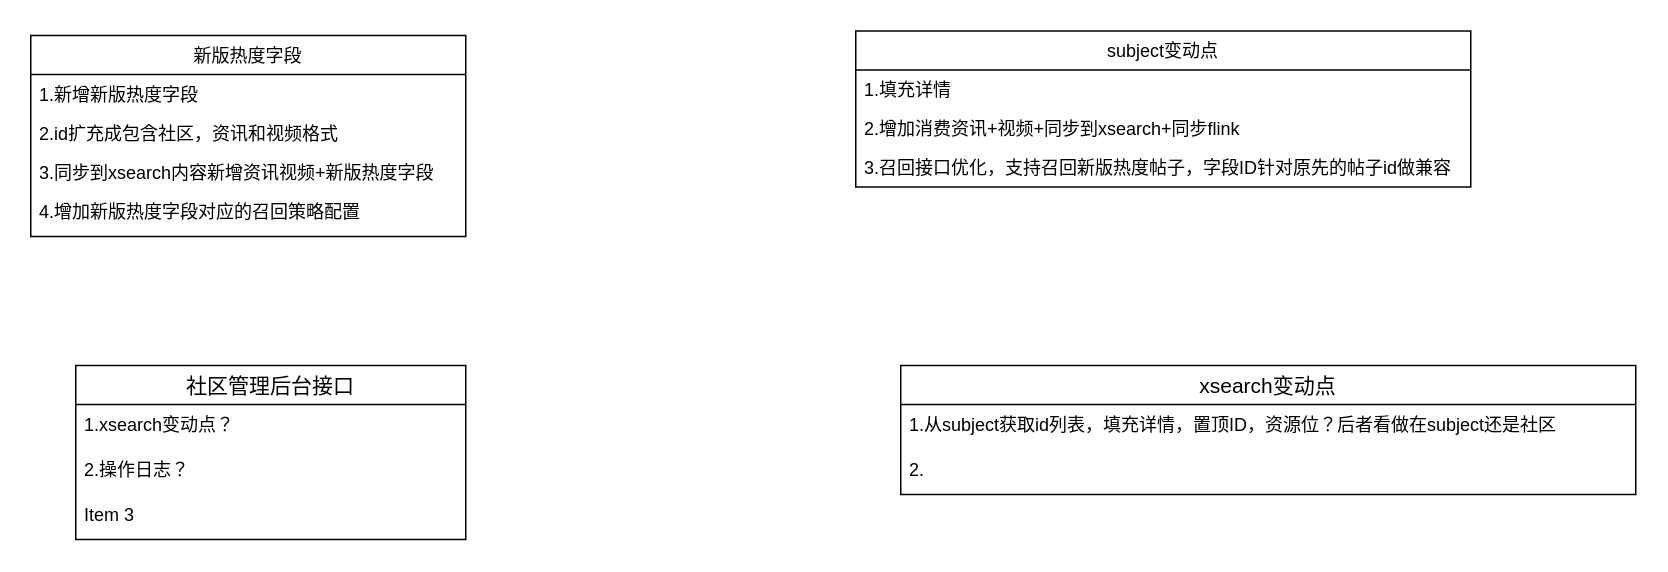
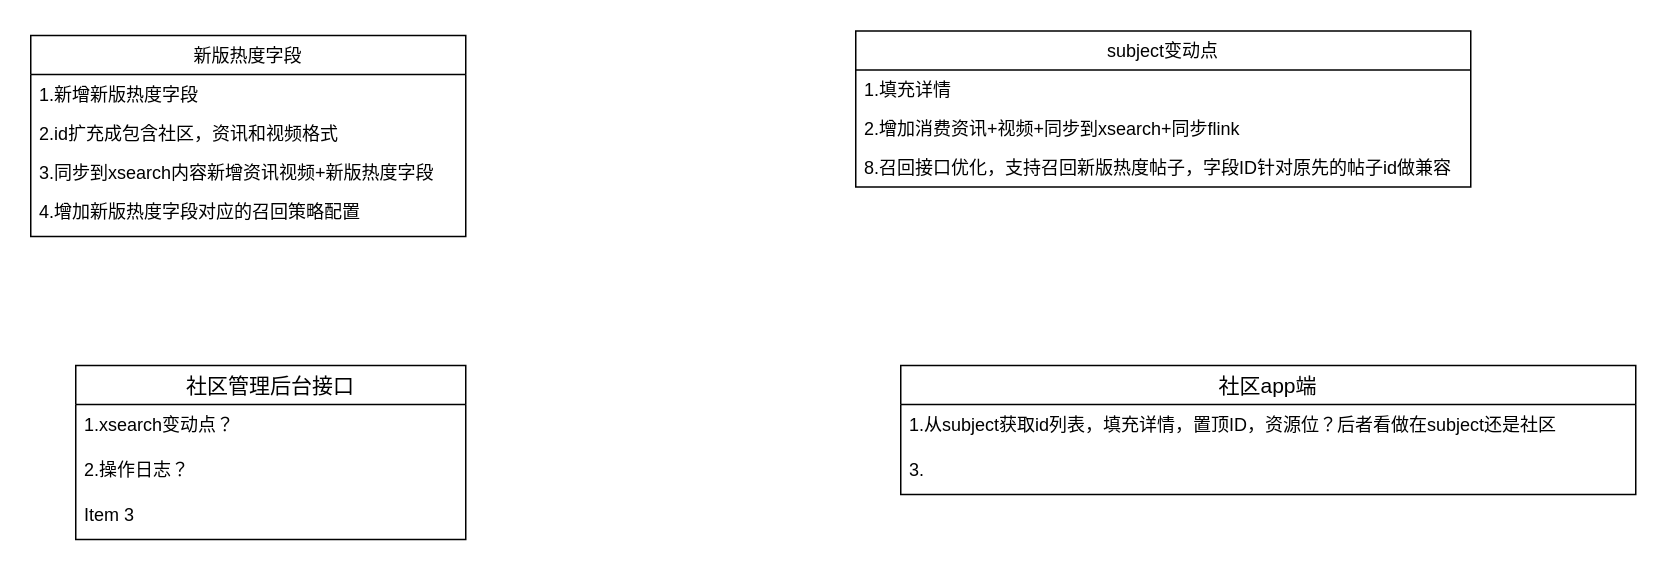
- <mxCell id="10" value="3.召回接口优化，支持召回新版热度帖子，字段ID针对原先的帖子id做兼容" style="text;strokeColor=none;fillColor=none;align=left;verticalAlign=top;spacingLeft=4;spacingRight=4;overflow=hidden;rotatable=0;points=[[0,0.5],[1,0.5]];portConstraint=eastwest;" vertex="1" parent="7"><mxGeometry y="78" width="410" height="26" as="geometry" /></mxCell>
+ <mxCell id="10" value="8.召回接口优化，支持召回新版热度帖子，字段ID针对原先的帖子id做兼容" style="text;strokeColor=none;fillColor=none;align=left;verticalAlign=top;spacingLeft=4;spacingRight=4;overflow=hidden;rotatable=0;points=[[0,0.5],[1,0.5]];portConstraint=eastwest;" vertex="1" parent="7"><mxGeometry y="78" width="410" height="26" as="geometry" /></mxCell>
- <mxCell id="15" value="xsearch变动点" style="swimlane;fontStyle=0;childLayout=stackLayout;horizontal=1;startSize=26;horizontalStack=0;resizeParent=1;resizeParentMax=0;resizeLast=0;collapsible=1;marginBottom=0;align=center;fontSize=14;" vertex="1" parent="1"><mxGeometry x="600" y="243" width="490" height="86" as="geometry" /></mxCell>
+ <mxCell id="15" value="社区app端" style="swimlane;fontStyle=0;childLayout=stackLayout;horizontal=1;startSize=26;horizontalStack=0;resizeParent=1;resizeParentMax=0;resizeLast=0;collapsible=1;marginBottom=0;align=center;fontSize=14;" vertex="1" parent="1"><mxGeometry x="600" y="243" width="490" height="86" as="geometry" /></mxCell>
- <mxCell id="17" value="2." style="text;strokeColor=none;fillColor=none;spacingLeft=4;spacingRight=4;overflow=hidden;rotatable=0;points=[[0,0.5],[1,0.5]];portConstraint=eastwest;fontSize=12;" vertex="1" parent="15"><mxGeometry y="56" width="490" height="30" as="geometry" /></mxCell>
+ <mxCell id="17" value="3." style="text;strokeColor=none;fillColor=none;spacingLeft=4;spacingRight=4;overflow=hidden;rotatable=0;points=[[0,0.5],[1,0.5]];portConstraint=eastwest;fontSize=12;" vertex="1" parent="15"><mxGeometry y="56" width="490" height="30" as="geometry" /></mxCell>
